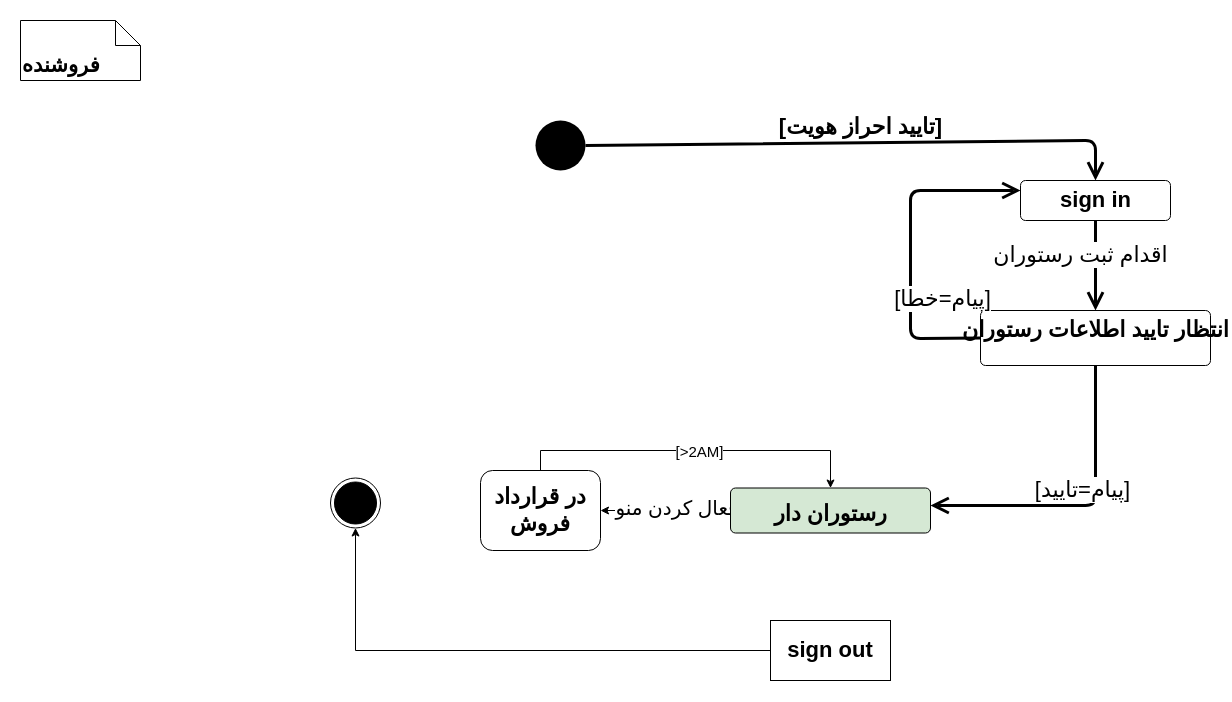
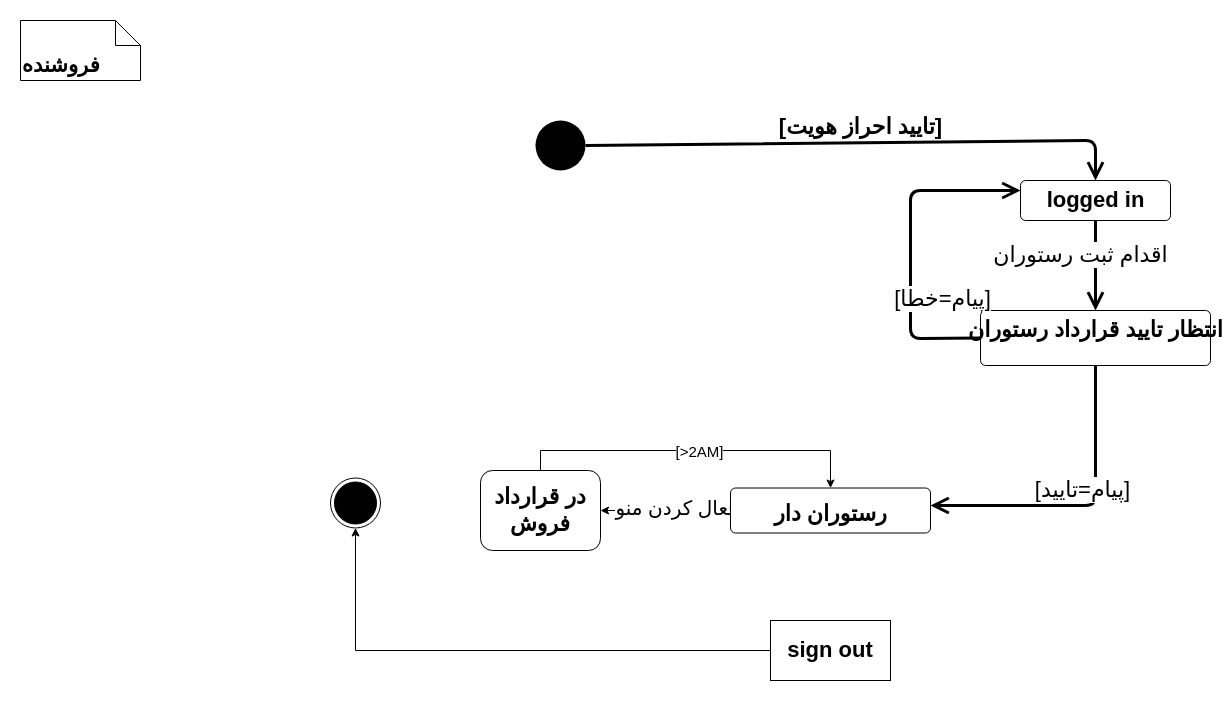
- <mxCell id="5" value="&lt;b&gt;&lt;font style=&quot;font-size: 22px&quot;&gt;sign in &lt;br&gt;&lt;/font&gt;&lt;/b&gt;" style="html=1;align=center;verticalAlign=top;rounded=1;absoluteArcSize=1;arcSize=10;dashed=0;" vertex="1" parent="1"><mxGeometry x="1020" y="180" width="150" height="40" as="geometry" /></mxCell>
+ <mxCell id="5" value="&lt;b&gt;&lt;font style=&quot;font-size: 22px&quot;&gt;logged in &lt;br&gt;&lt;/font&gt;&lt;/b&gt;" style="html=1;align=center;verticalAlign=top;rounded=1;absoluteArcSize=1;arcSize=10;dashed=0;" vertex="1" parent="1"><mxGeometry x="1020" y="180" width="150" height="40" as="geometry" /></mxCell>
- <mxCell id="7" value="&lt;b&gt;&lt;font style=&quot;font-size: 22px&quot;&gt;انتظار تایید اطلاعات رستوران&lt;br&gt;&lt;/font&gt;&lt;/b&gt;" style="html=1;align=center;verticalAlign=top;rounded=1;absoluteArcSize=1;arcSize=10;dashed=0;" vertex="1" parent="1"><mxGeometry x="980" y="310" width="230" height="55" as="geometry" /></mxCell>
+ <mxCell id="7" value="&lt;b&gt;&lt;font style=&quot;font-size: 22px&quot;&gt;انتظار تایید قرارداد رستوران&lt;br&gt;&lt;/font&gt;&lt;/b&gt;" style="html=1;align=center;verticalAlign=top;rounded=1;absoluteArcSize=1;arcSize=10;dashed=0;" vertex="1" parent="1"><mxGeometry x="980" y="310" width="230" height="55" as="geometry" /></mxCell>
- <mxCell id="12" value="&lt;font style=&quot;font-size: 22px&quot;&gt;&lt;b&gt;&lt;font style=&quot;font-size: 22px&quot;&gt;رستوران دار&lt;/font&gt;&lt;font style=&quot;font-size: 31px&quot;&gt;&lt;br&gt;&lt;/font&gt;&lt;/b&gt;&lt;/font&gt;" style="html=1;align=center;verticalAlign=middle;rounded=1;absoluteArcSize=1;arcSize=10;dashed=0;fillColor=#d5e8d4;" vertex="1" parent="1"><mxGeometry x="730" y="487.5" width="200" height="45" as="geometry" /></mxCell>
+ <mxCell id="12" value="&lt;font style=&quot;font-size: 22px&quot;&gt;&lt;b&gt;&lt;font style=&quot;font-size: 22px&quot;&gt;رستوران دار&lt;/font&gt;&lt;font style=&quot;font-size: 31px&quot;&gt;&lt;br&gt;&lt;/font&gt;&lt;/b&gt;&lt;/font&gt;" style="html=1;align=center;verticalAlign=middle;rounded=1;absoluteArcSize=1;arcSize=10;dashed=0;" vertex="1" parent="1"><mxGeometry x="730" y="487.5" width="200" height="45" as="geometry" /></mxCell>
